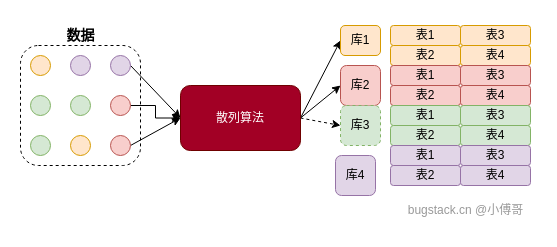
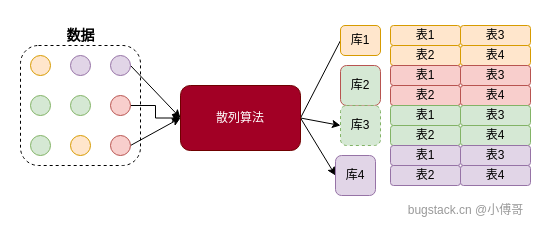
- <mxCell id="17" style="edgeStyle=none;rounded=0;orthogonalLoop=1;jettySize=auto;html=1;exitX=1;exitY=0.5;exitDx=0;exitDy=0;entryX=0;entryY=0.5;entryDx=0;entryDy=0;" edge="1" parent="1" source="18" target="19"><mxGeometry relative="1" as="geometry" /></mxCell>
+ <mxCell id="17" style="edgeStyle=none;rounded=0;orthogonalLoop=1;jettySize=auto;html=1;exitX=1;exitY=0.5;exitDx=0;exitDy=0;entryX=0;entryY=0.5;entryDx=0;entryDy=0;endArrow=none;" edge="1" parent="1" source="18" target="19"><mxGeometry relative="1" as="geometry" /></mxCell>
- <mxCell id="20" value="库2" style="rounded=1;whiteSpace=wrap;html=1;fillColor=#f8cecc;strokeColor=#b85450;" vertex="1" parent="1"><mxGeometry x="340" y="65" width="40" height="40" as="geometry" /></mxCell>
+ <mxCell id="20" value="库2" style="rounded=1;whiteSpace=wrap;html=1;fillColor=#d5e8d4;strokeColor=#b85450;" vertex="1" parent="1"><mxGeometry x="340" y="65" width="40" height="40" as="geometry" /></mxCell>
- <mxCell id="14" style="edgeStyle=none;rounded=0;orthogonalLoop=1;jettySize=auto;html=1;exitX=1;exitY=0.5;exitDx=0;exitDy=0;entryX=0;entryY=0.5;entryDx=0;entryDy=0;" edge="1" parent="1" source="18" target="20"><mxGeometry relative="1" as="geometry" /></mxCell>
- <mxCell id="15" style="edgeStyle=none;rounded=0;orthogonalLoop=1;jettySize=auto;html=1;exitX=1;exitY=0.5;exitDx=0;exitDy=0;entryX=0;entryY=0.5;entryDx=0;entryDy=0;dashed=1;" edge="1" parent="1" source="18" target="21"><mxGeometry relative="1" as="geometry" /></mxCell>
+ <mxCell id="15" style="edgeStyle=none;rounded=0;orthogonalLoop=1;jettySize=auto;html=1;exitX=1;exitY=0.5;exitDx=0;exitDy=0;entryX=0;entryY=0.5;entryDx=0;entryDy=0;" edge="1" parent="1" source="18" target="21"><mxGeometry relative="1" as="geometry" /></mxCell>
+ <mxCell id="16" style="edgeStyle=none;rounded=0;orthogonalLoop=1;jettySize=auto;html=1;exitX=1;exitY=0.5;exitDx=0;exitDy=0;entryX=0;entryY=0.5;entryDx=0;entryDy=0;" edge="1" parent="1" source="18" target="22"><mxGeometry relative="1" as="geometry" /></mxCell>
